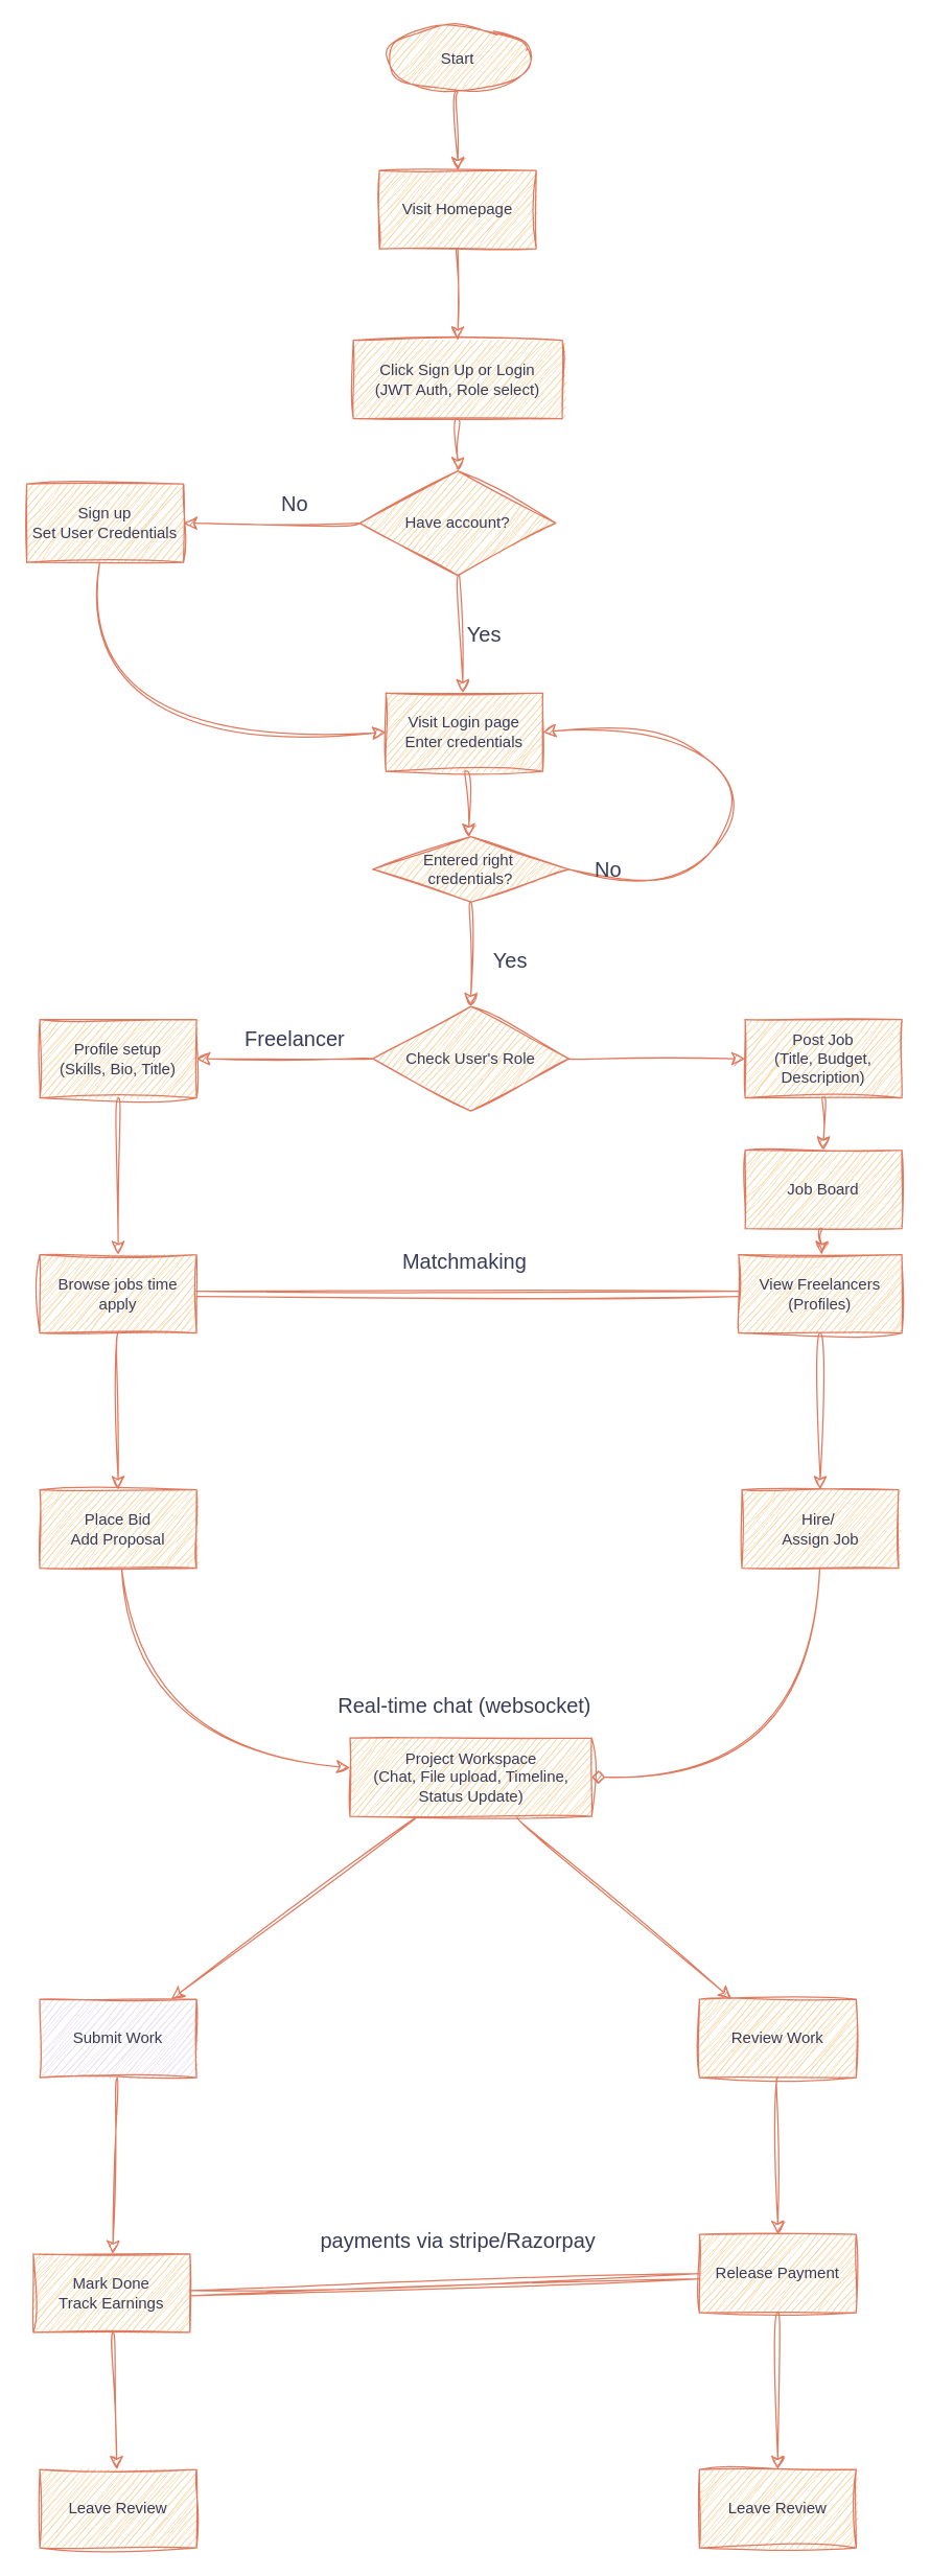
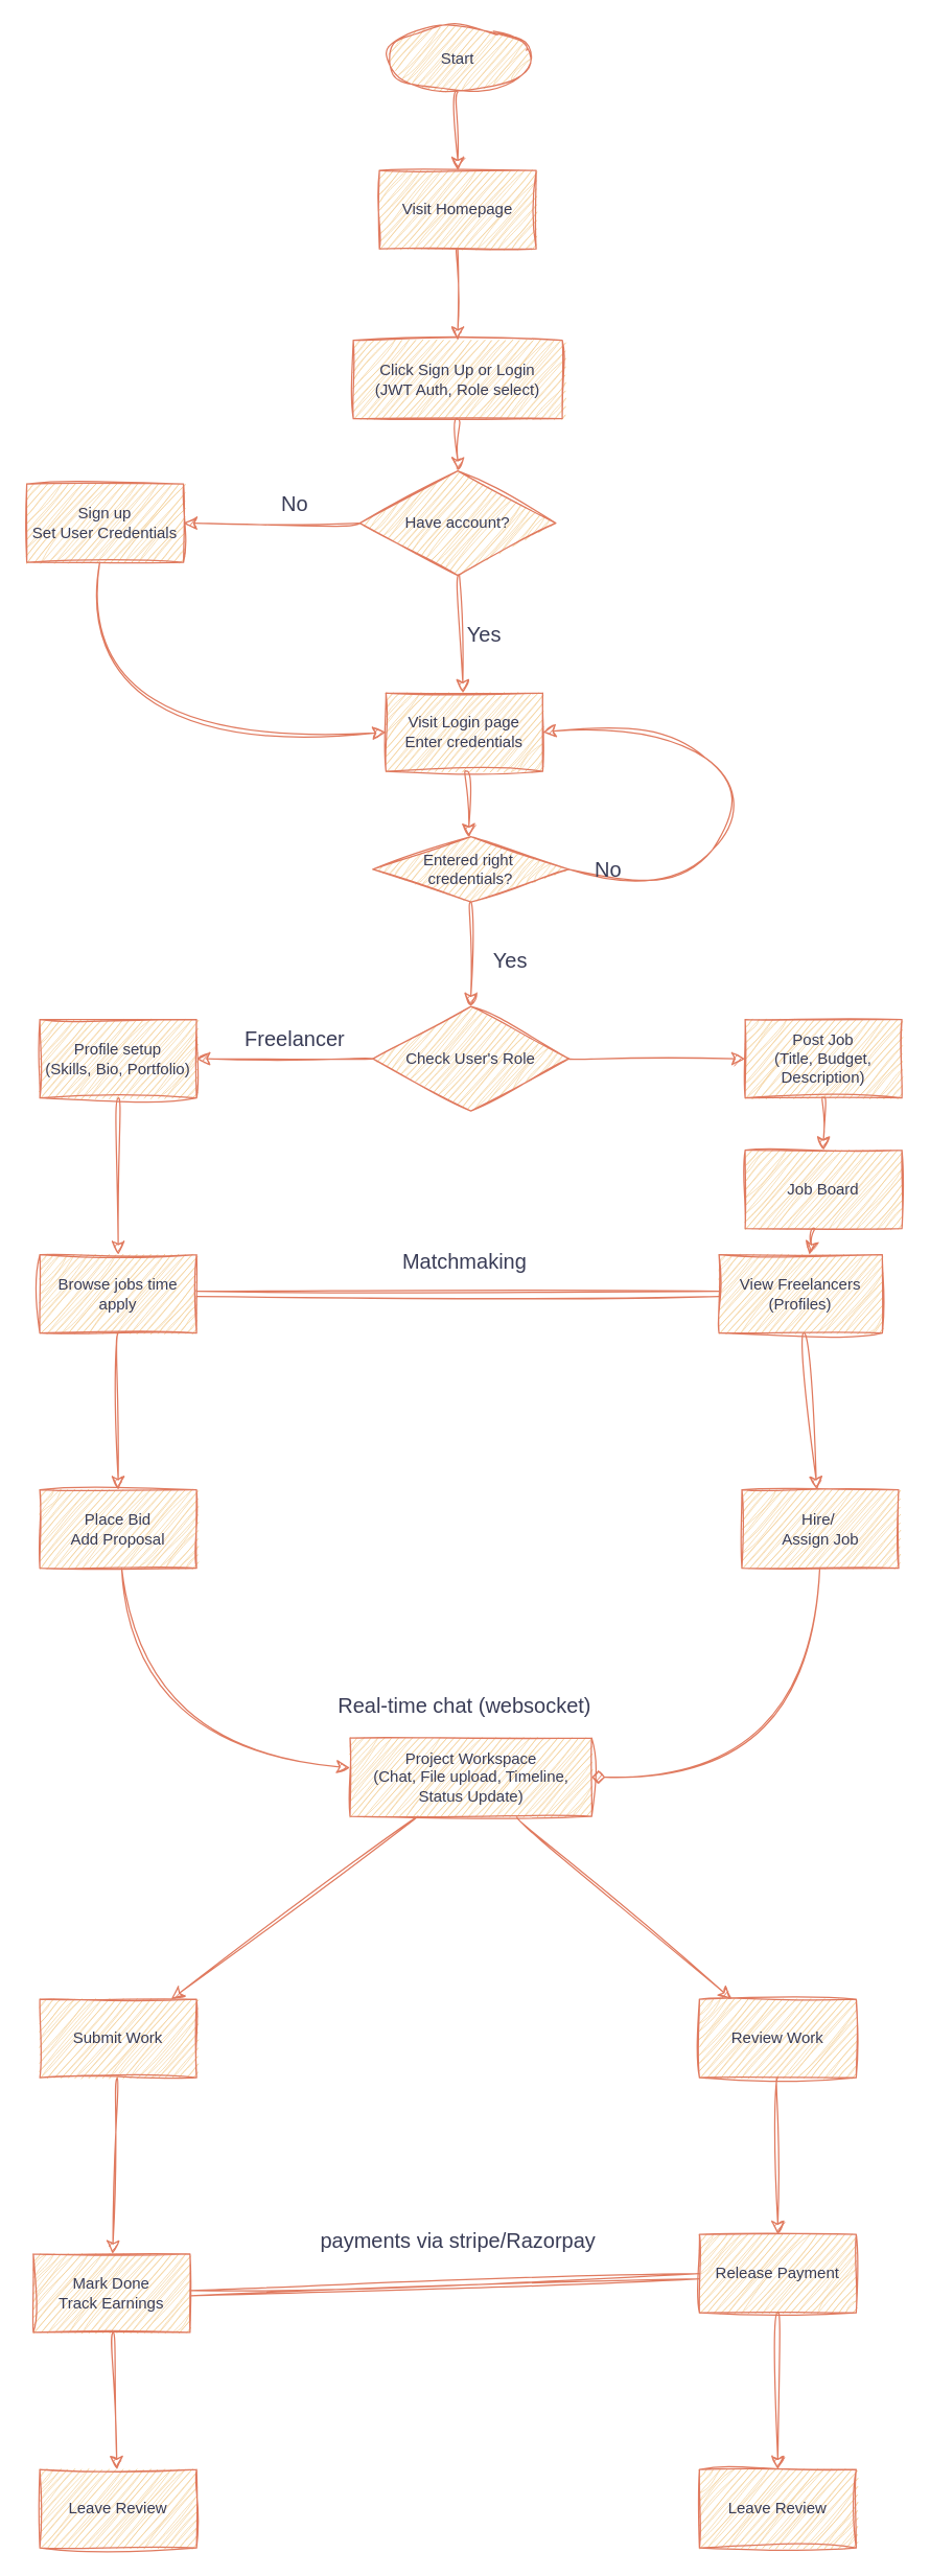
- <mxCell id="22" value="Profile setup&lt;div&gt;(Skills, Bio, Title)&lt;/div&gt;" style="whiteSpace=wrap;html=1;sketch=1;curveFitting=1;jiggle=2;labelBackgroundColor=none;fillColor=#F2CC8F;strokeColor=#E07A5F;fontColor=#393C56;" vertex="1" parent="1"><mxGeometry x="30" y="780" width="120" height="60" as="geometry" /></mxCell>
+ <mxCell id="22" value="Profile setup&lt;div&gt;(Skills, Bio, Portfolio)&lt;/div&gt;" style="whiteSpace=wrap;html=1;sketch=1;curveFitting=1;jiggle=2;labelBackgroundColor=none;fillColor=#F2CC8F;strokeColor=#E07A5F;fontColor=#393C56;" vertex="1" parent="1"><mxGeometry x="30" y="780" width="120" height="60" as="geometry" /></mxCell>
- <mxCell id="33" value="View Freelancers&lt;div&gt;(Profiles)&lt;/div&gt;" style="whiteSpace=wrap;html=1;sketch=1;curveFitting=1;jiggle=2;labelBackgroundColor=none;fillColor=#F2CC8F;strokeColor=#E07A5F;fontColor=#393C56;" vertex="1" parent="1"><mxGeometry x="565" y="960" width="125" height="60" as="geometry" /></mxCell>
+ <mxCell id="33" value="View Freelancers&lt;div&gt;(Profiles)&lt;/div&gt;" style="whiteSpace=wrap;html=1;sketch=1;curveFitting=1;jiggle=2;labelBackgroundColor=none;fillColor=#F2CC8F;strokeColor=#E07A5F;fontColor=#393C56;" vertex="1" parent="1"><mxGeometry x="550" y="960" width="125" height="60" as="geometry" /></mxCell>
- <mxCell id="40" value="Submit Work" style="whiteSpace=wrap;html=1;sketch=1;curveFitting=1;jiggle=2;labelBackgroundColor=none;fillColor=#e1d5e7;strokeColor=#E07A5F;fontColor=#393C56;" vertex="1" parent="1"><mxGeometry x="30" y="1530" width="120" height="60" as="geometry" /></mxCell>
+ <mxCell id="40" value="Submit Work" style="whiteSpace=wrap;html=1;sketch=1;curveFitting=1;jiggle=2;labelBackgroundColor=none;fillColor=#F2CC8F;strokeColor=#E07A5F;fontColor=#393C56;" vertex="1" parent="1"><mxGeometry x="30" y="1530" width="120" height="60" as="geometry" /></mxCell>
